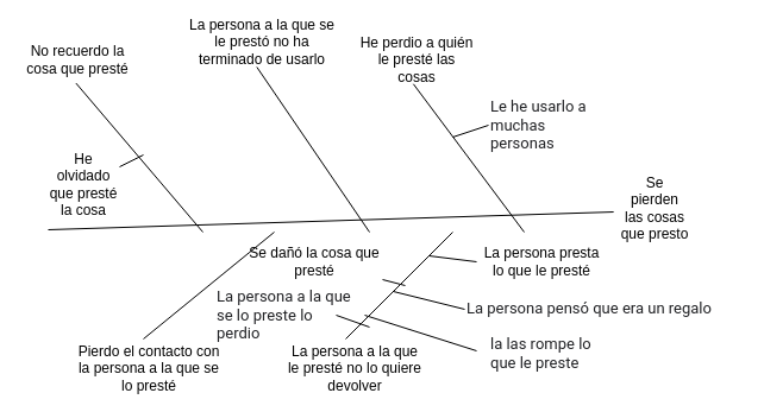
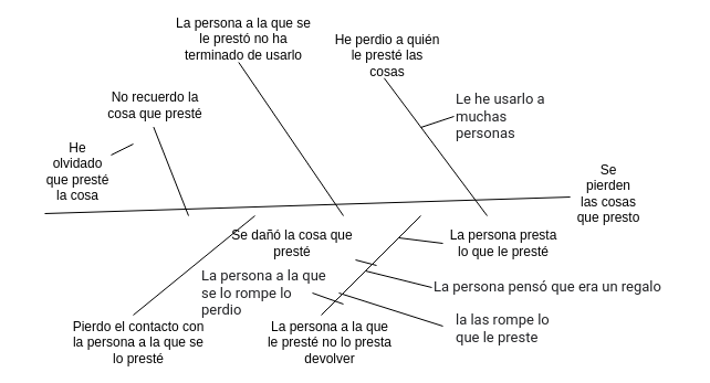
- <mxCell id="14" value="No recuerdo la cosa que presté" style="text;html=1;strokeColor=none;fillColor=none;align=center;verticalAlign=middle;whiteSpace=wrap;rounded=0;" vertex="1" parent="1"><mxGeometry x="20" y="35" width="90" height="30" as="geometry" /></mxCell>
+ <mxCell id="14" value="No recuerdo la cosa que presté" style="text;html=1;strokeColor=none;fillColor=none;align=center;verticalAlign=middle;whiteSpace=wrap;rounded=0;" vertex="1" parent="1"><mxGeometry x="95" y="80" width="90" height="30" as="geometry" /></mxCell>
- <mxCell id="24" value="&lt;span style=&quot;color: rgb(32, 33, 36); font-family: &amp;quot;roboto&amp;quot;, &amp;quot;arial&amp;quot;, sans-serif; font-size: 13px; font-style: normal; font-weight: 400; letter-spacing: normal; text-align: left; text-indent: 0px; text-transform: none; word-spacing: 0px; background-color: rgb(255, 255, 255); display: inline; float: none;&quot;&gt;La persona a la que se lo preste lo perdio &lt;/span&gt;" style="text;whiteSpace=wrap;html=1;" vertex="1" parent="1"><mxGeometry x="180" y="235" width="120" height="30" as="geometry" /></mxCell>
+ <mxCell id="24" value="&lt;span style=&quot;color: rgb(32, 33, 36); font-family: &amp;quot;roboto&amp;quot;, &amp;quot;arial&amp;quot;, sans-serif; font-size: 13px; font-style: normal; font-weight: 400; letter-spacing: normal; text-align: left; text-indent: 0px; text-transform: none; word-spacing: 0px; background-color: rgb(255, 255, 255); display: inline; float: none;&quot;&gt;La persona a la que se lo rompe lo perdio &lt;/span&gt;" style="text;whiteSpace=wrap;html=1;" vertex="1" parent="1"><mxGeometry x="180" y="235" width="120" height="30" as="geometry" /></mxCell>
- <mxCell id="6" value="La persona a la que le presté no lo quiere devolver" style="text;html=1;strokeColor=none;fillColor=none;align=center;verticalAlign=middle;whiteSpace=wrap;rounded=0;" vertex="1" parent="1"><mxGeometry x="240" y="295" width="116" height="30" as="geometry" /></mxCell>
+ <mxCell id="6" value="La persona a la que le presté no lo presta devolver" style="text;html=1;strokeColor=none;fillColor=none;align=center;verticalAlign=middle;whiteSpace=wrap;rounded=0;" vertex="1" parent="1"><mxGeometry x="240" y="295" width="116" height="30" as="geometry" /></mxCell>
